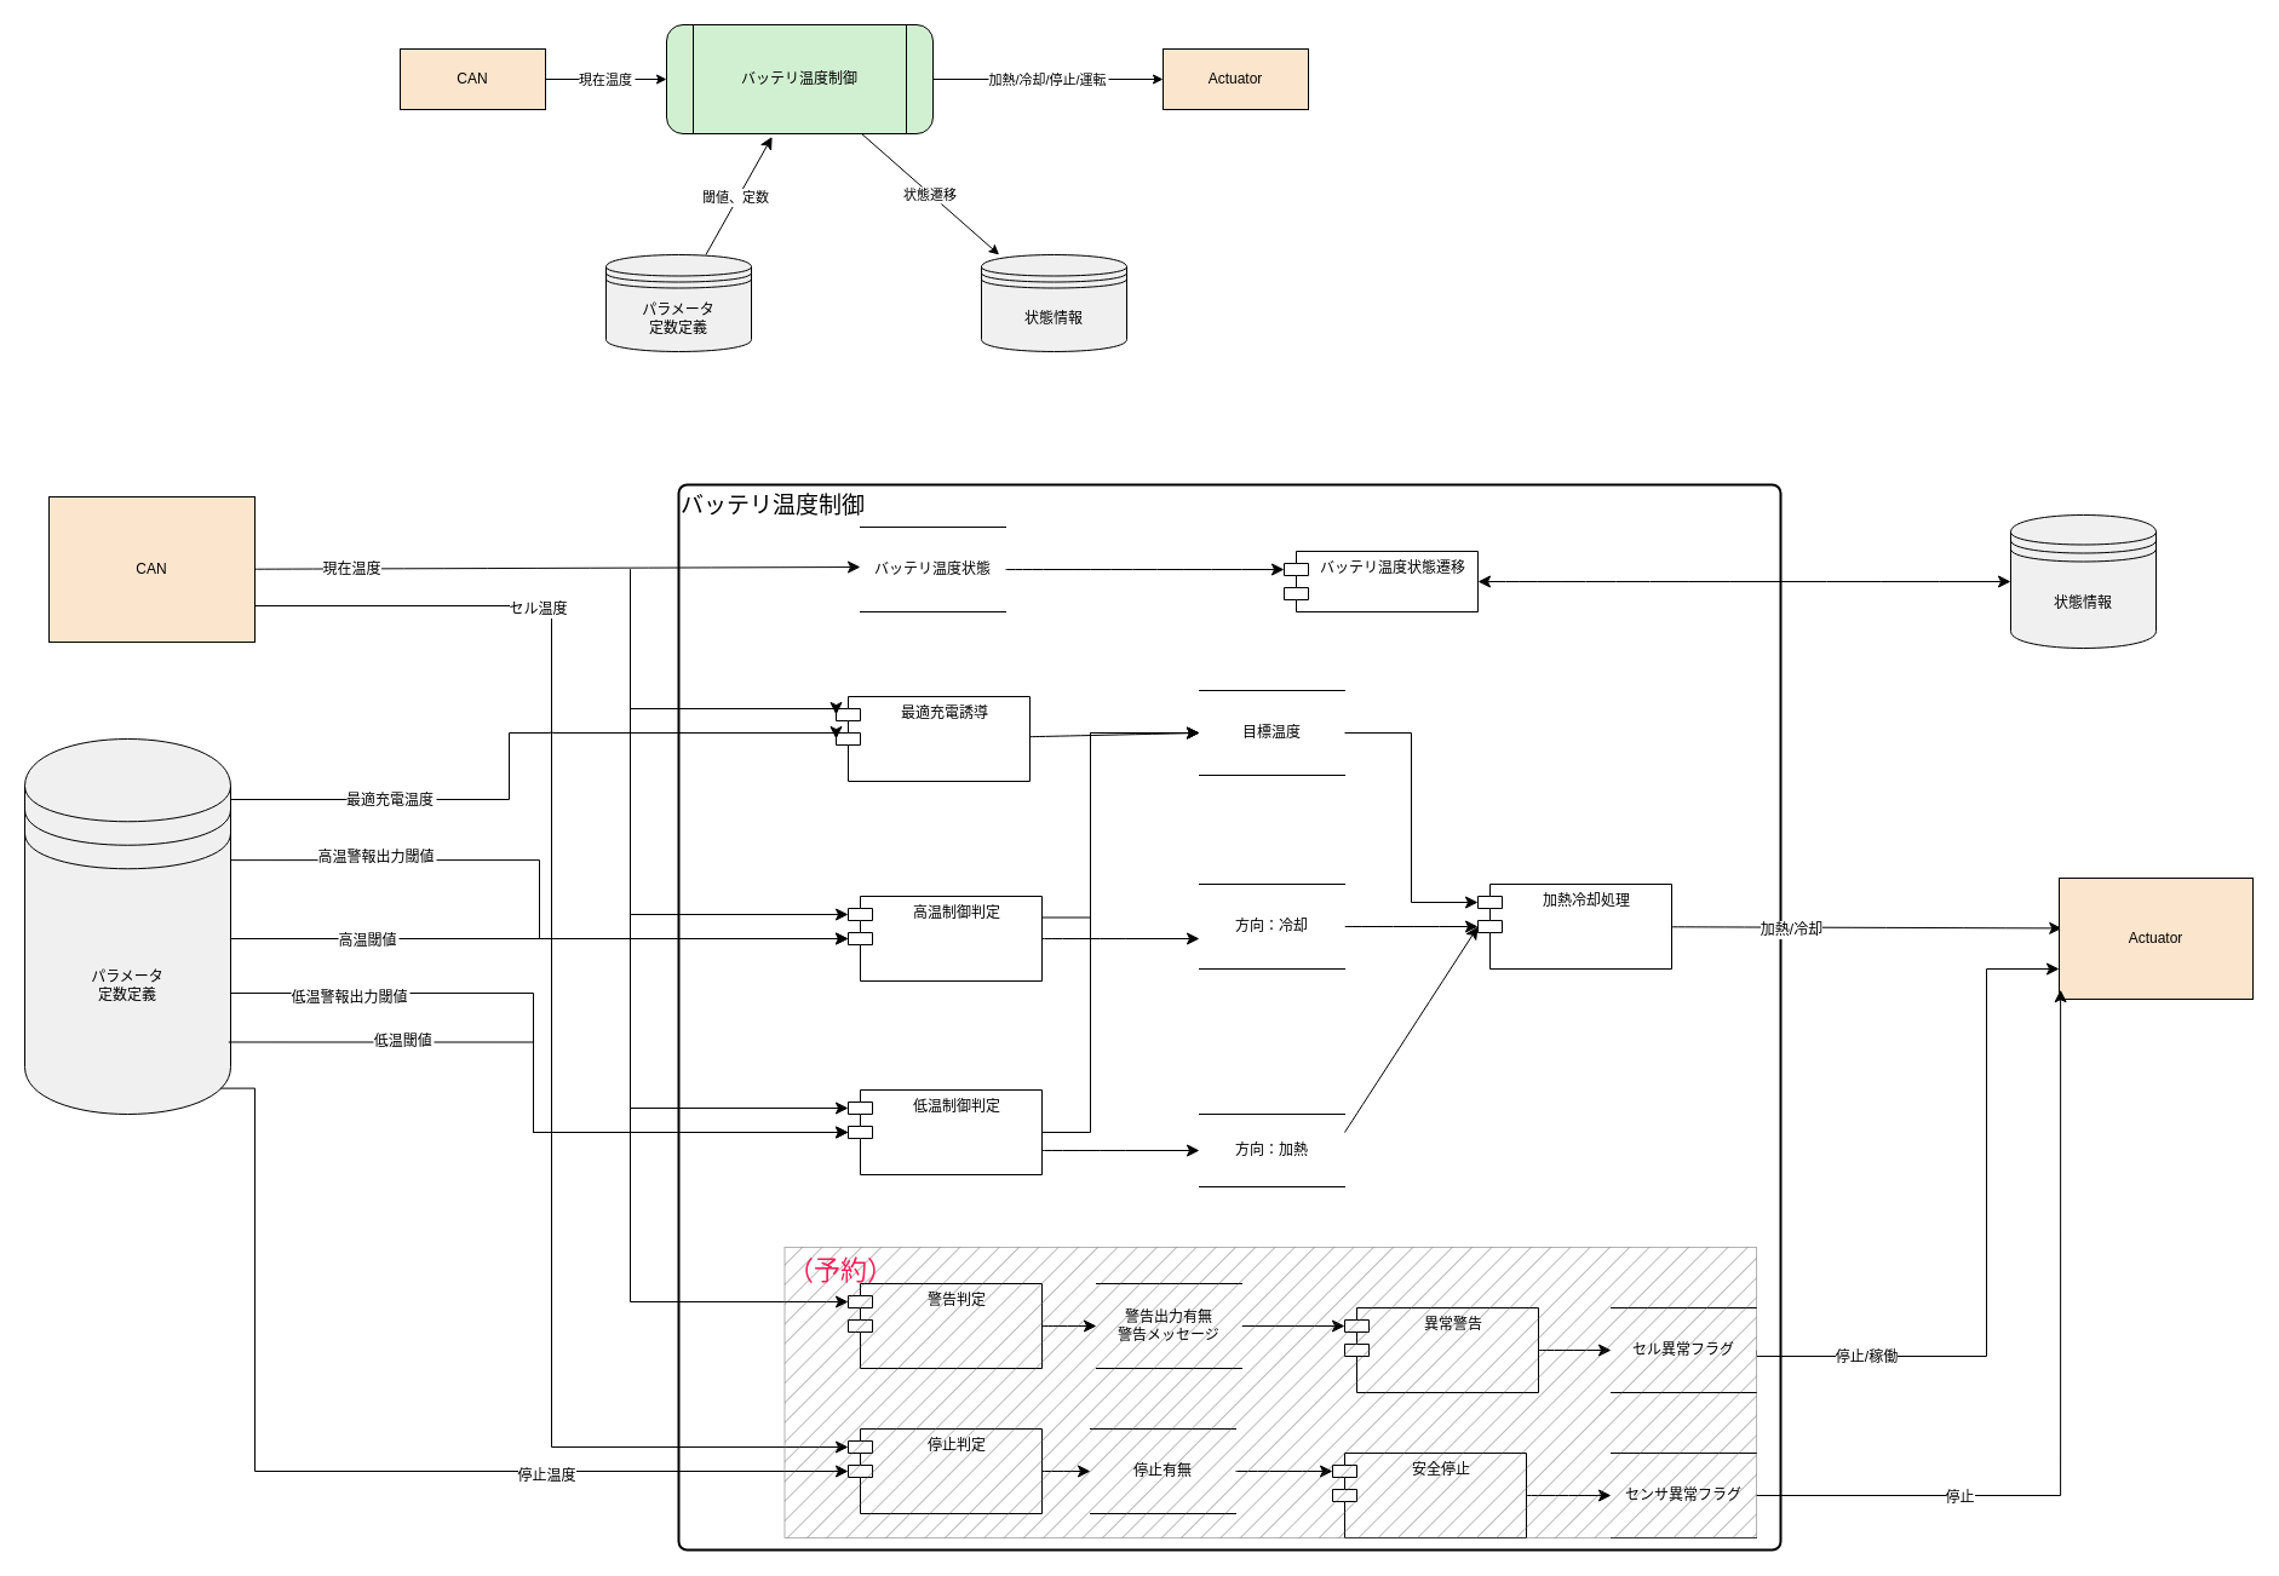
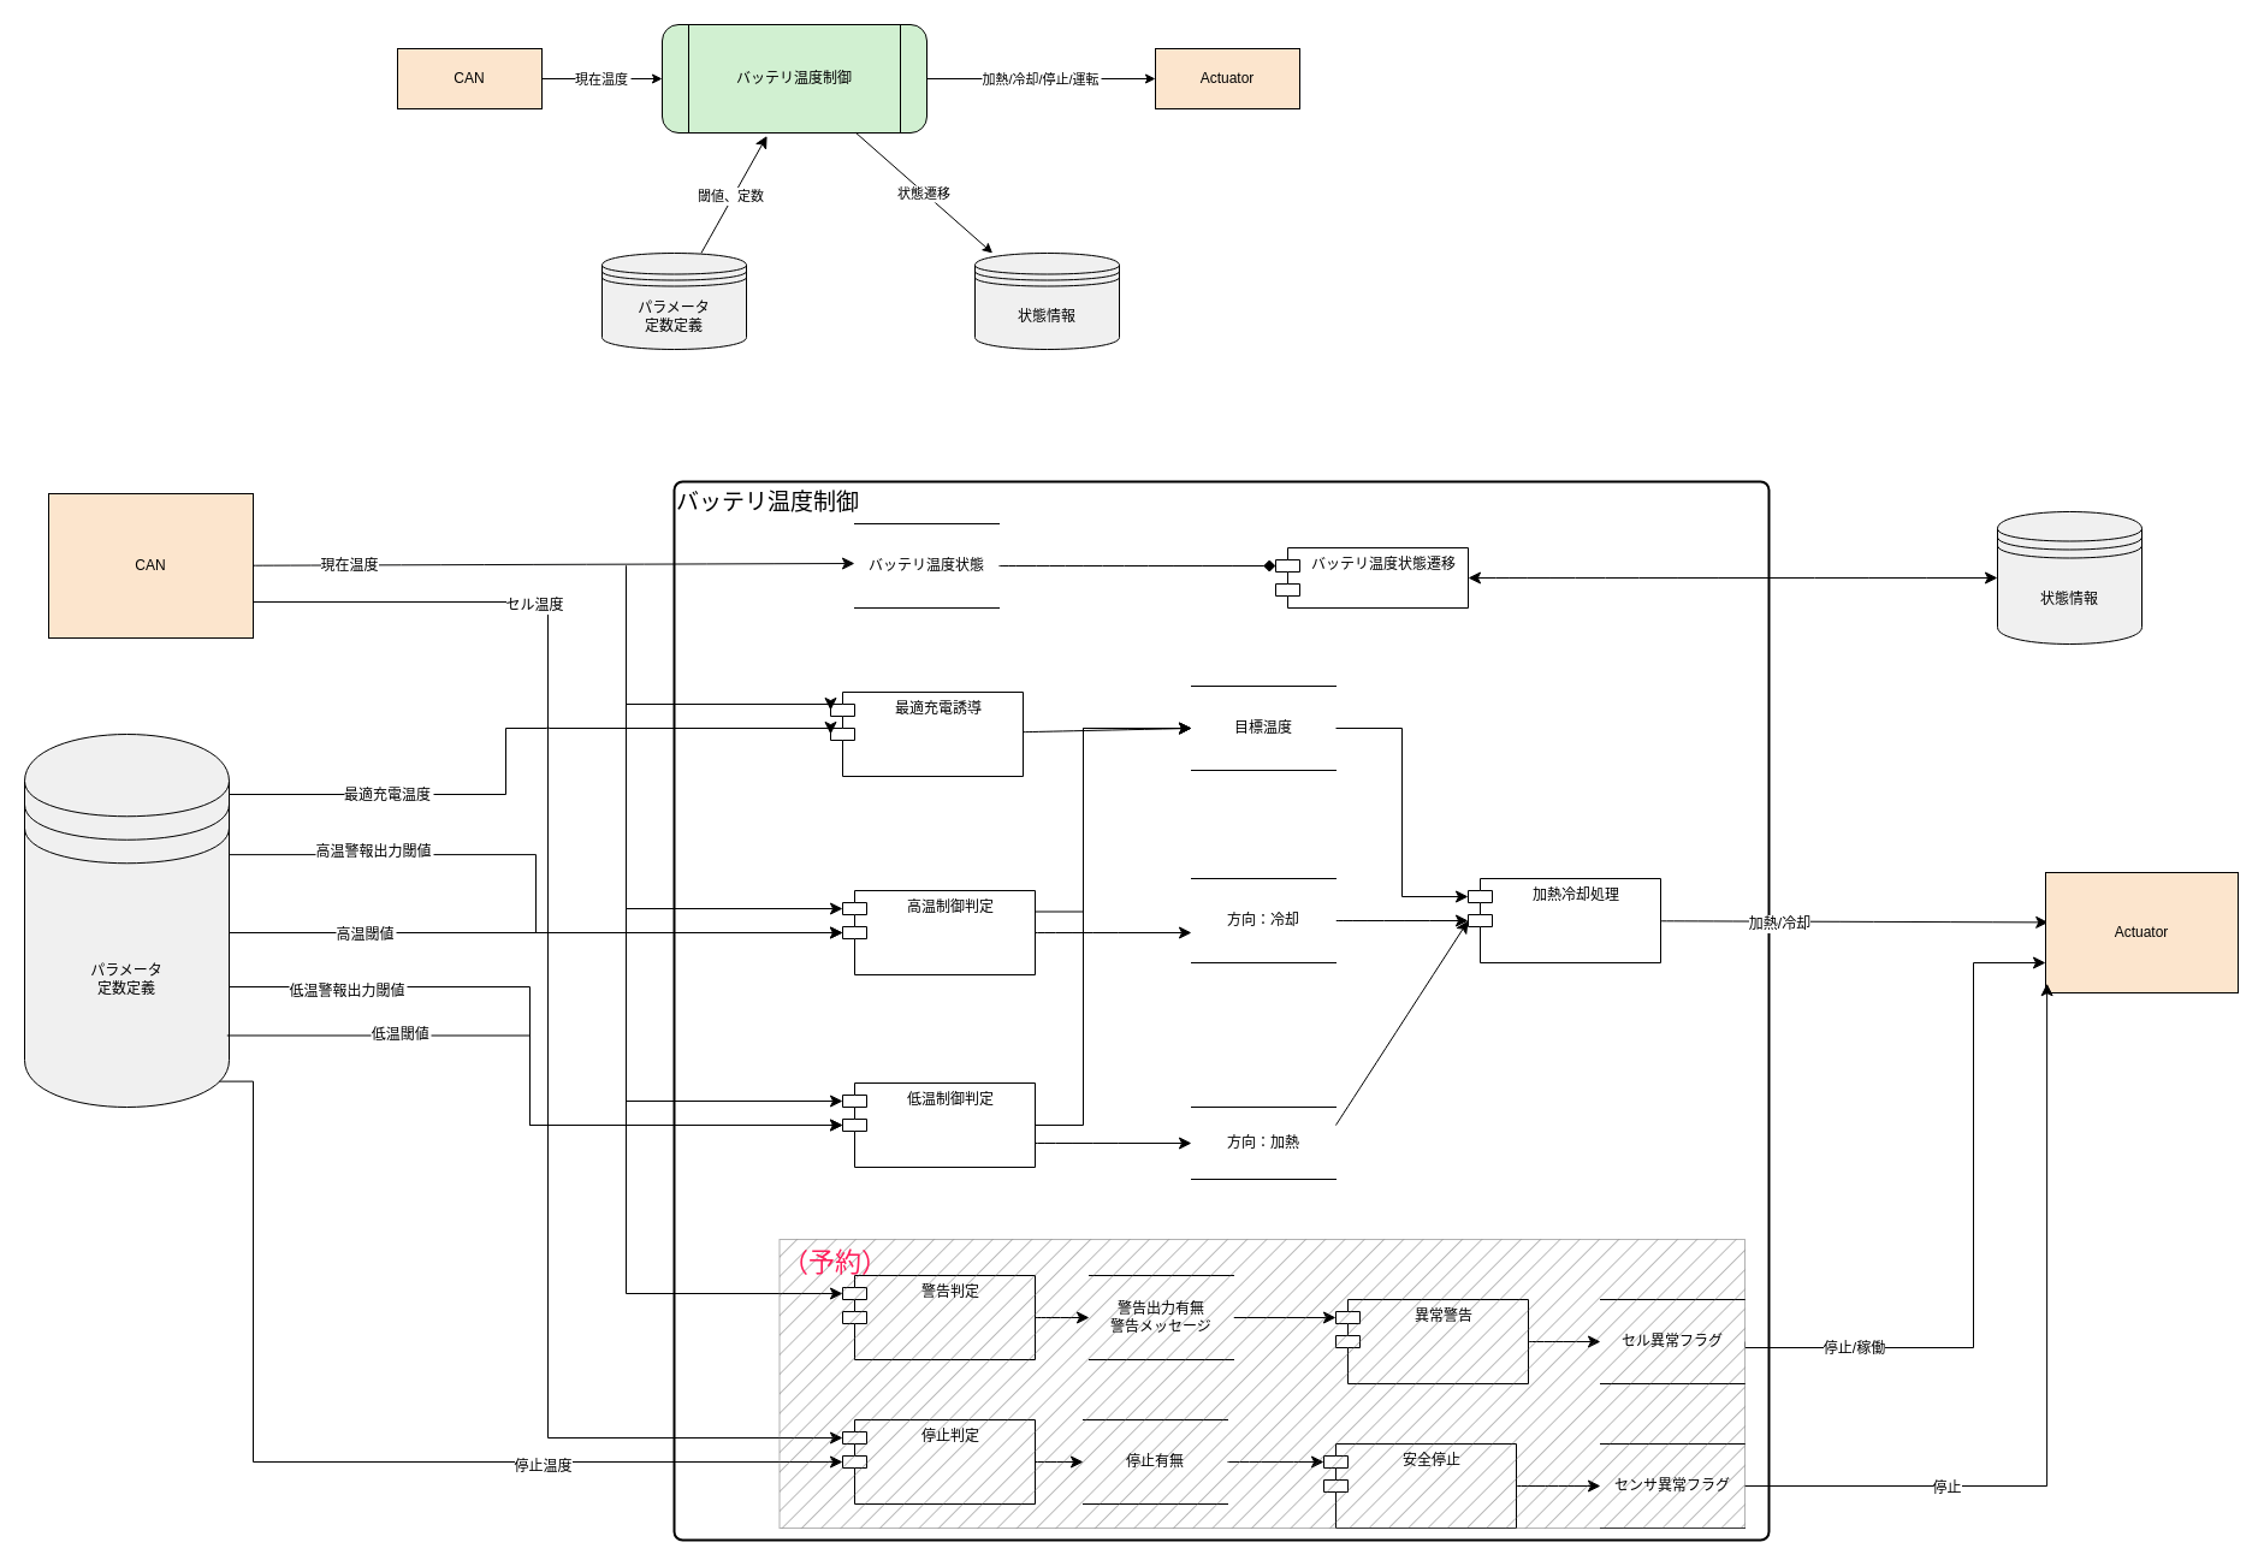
- <mxCell id="59" style="edgeStyle=none;curved=1;rounded=0;orthogonalLoop=1;jettySize=auto;html=1;entryX=0;entryY=0;entryDx=0;entryDy=15;entryPerimeter=0;fontSize=12;startSize=8;endSize=8;" edge="1" parent="1" source="56" target="58"><mxGeometry relative="1" as="geometry" /></mxCell>
+ <mxCell id="59" style="edgeStyle=none;curved=1;rounded=0;orthogonalLoop=1;jettySize=auto;html=1;entryX=0;entryY=0;entryDx=0;entryDy=15;entryPerimeter=0;fontSize=12;startSize=8;endSize=8;endArrow=diamond;" edge="1" parent="1" source="56" target="58"><mxGeometry relative="1" as="geometry" /></mxCell>
